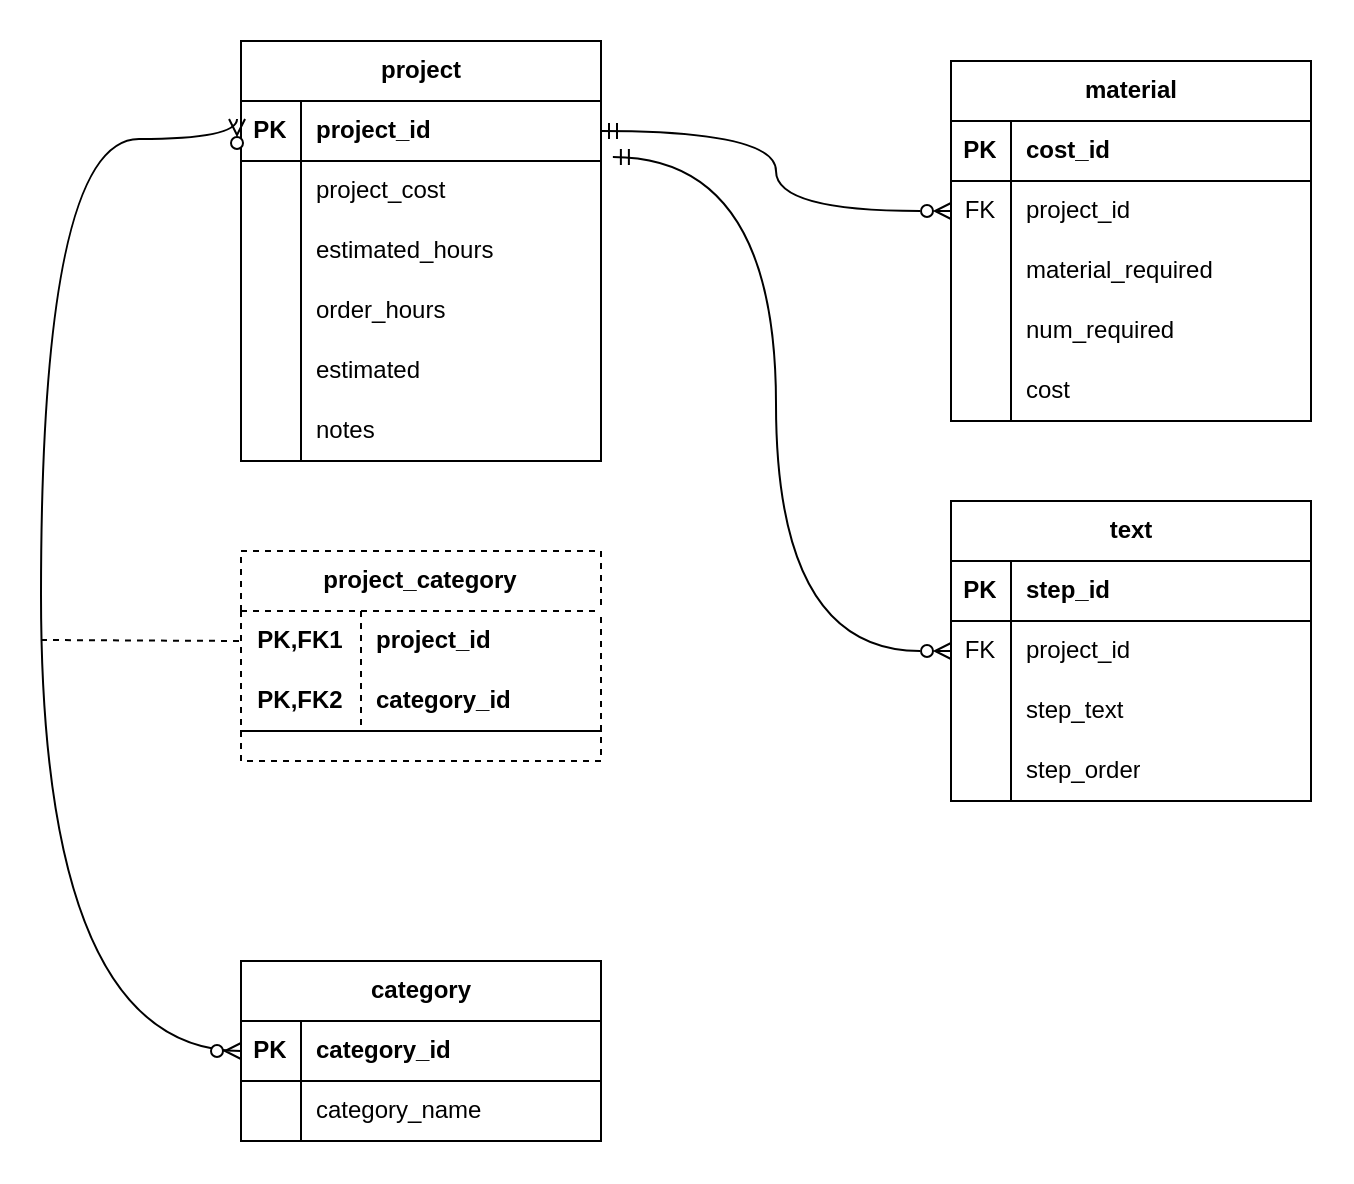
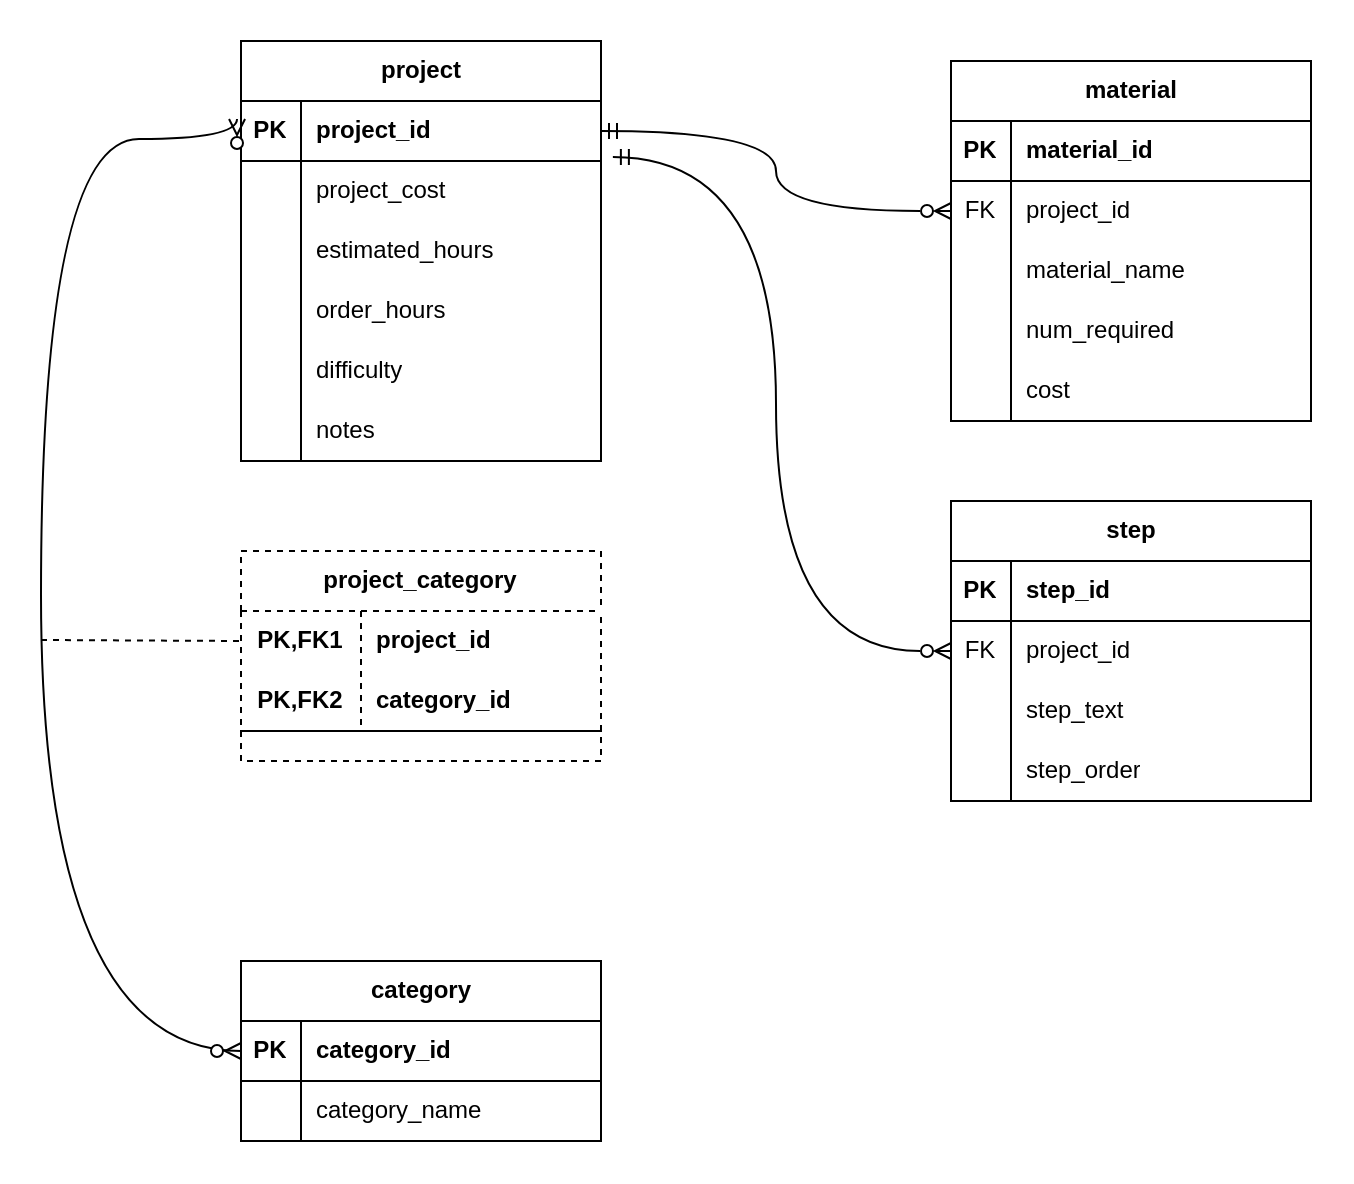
- <mxCell id="24" value="cost_id" style="shape=partialRectangle;connectable=0;fillColor=none;top=0;left=0;bottom=0;right=0;align=left;spacingLeft=6;fontStyle=1;overflow=hidden;whiteSpace=wrap;html=1;" parent="22" vertex="1"><mxGeometry x="30" width="150" height="30" as="geometry"><mxRectangle width="150" height="30" as="alternateBounds" /></mxGeometry></mxCell>
+ <mxCell id="24" value="material_id" style="shape=partialRectangle;connectable=0;fillColor=none;top=0;left=0;bottom=0;right=0;align=left;spacingLeft=6;fontStyle=1;overflow=hidden;whiteSpace=wrap;html=1;" parent="22" vertex="1"><mxGeometry x="30" width="150" height="30" as="geometry"><mxRectangle width="150" height="30" as="alternateBounds" /></mxGeometry></mxCell>
- <mxCell id="30" value="material_required" style="shape=partialRectangle;connectable=0;fillColor=none;top=0;left=0;bottom=0;right=0;align=left;spacingLeft=6;overflow=hidden;whiteSpace=wrap;html=1;" parent="28" vertex="1"><mxGeometry x="30" width="150" height="30" as="geometry"><mxRectangle width="150" height="30" as="alternateBounds" /></mxGeometry></mxCell>
+ <mxCell id="30" value="material_name" style="shape=partialRectangle;connectable=0;fillColor=none;top=0;left=0;bottom=0;right=0;align=left;spacingLeft=6;overflow=hidden;whiteSpace=wrap;html=1;" parent="28" vertex="1"><mxGeometry x="30" width="150" height="30" as="geometry"><mxRectangle width="150" height="30" as="alternateBounds" /></mxGeometry></mxCell>
- <mxCell id="17" value="estimated" style="shape=partialRectangle;connectable=0;fillColor=none;top=0;left=0;bottom=0;right=0;align=left;spacingLeft=6;overflow=hidden;whiteSpace=wrap;html=1;" parent="15" vertex="1"><mxGeometry x="30" width="150" height="30" as="geometry"><mxRectangle width="150" height="30" as="alternateBounds" /></mxGeometry></mxCell>
+ <mxCell id="17" value="difficulty" style="shape=partialRectangle;connectable=0;fillColor=none;top=0;left=0;bottom=0;right=0;align=left;spacingLeft=6;overflow=hidden;whiteSpace=wrap;html=1;" parent="15" vertex="1"><mxGeometry x="30" width="150" height="30" as="geometry"><mxRectangle width="150" height="30" as="alternateBounds" /></mxGeometry></mxCell>
- <mxCell id="44" value="text" style="shape=table;startSize=30;container=1;collapsible=1;childLayout=tableLayout;fixedRows=1;rowLines=0;fontStyle=1;align=center;resizeLast=1;html=1;" parent="1" vertex="1"><mxGeometry x="475" y="250" width="180" height="150" as="geometry" /></mxCell>
+ <mxCell id="44" value="step" style="shape=table;startSize=30;container=1;collapsible=1;childLayout=tableLayout;fixedRows=1;rowLines=0;fontStyle=1;align=center;resizeLast=1;html=1;" parent="1" vertex="1"><mxGeometry x="475" y="250" width="180" height="150" as="geometry" /></mxCell>
